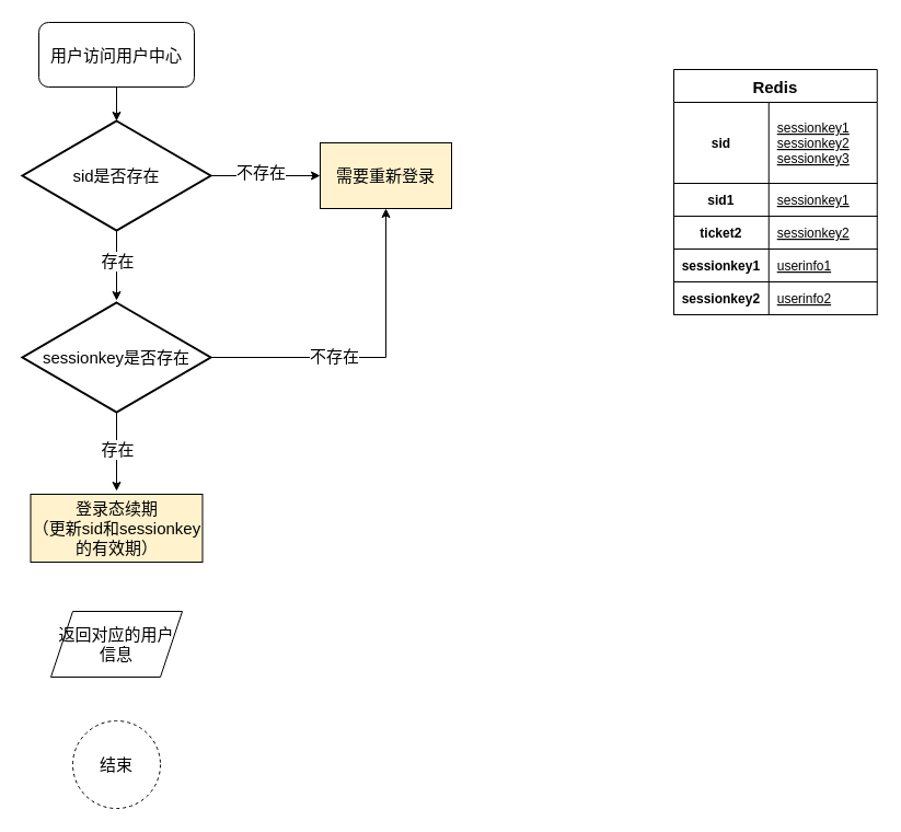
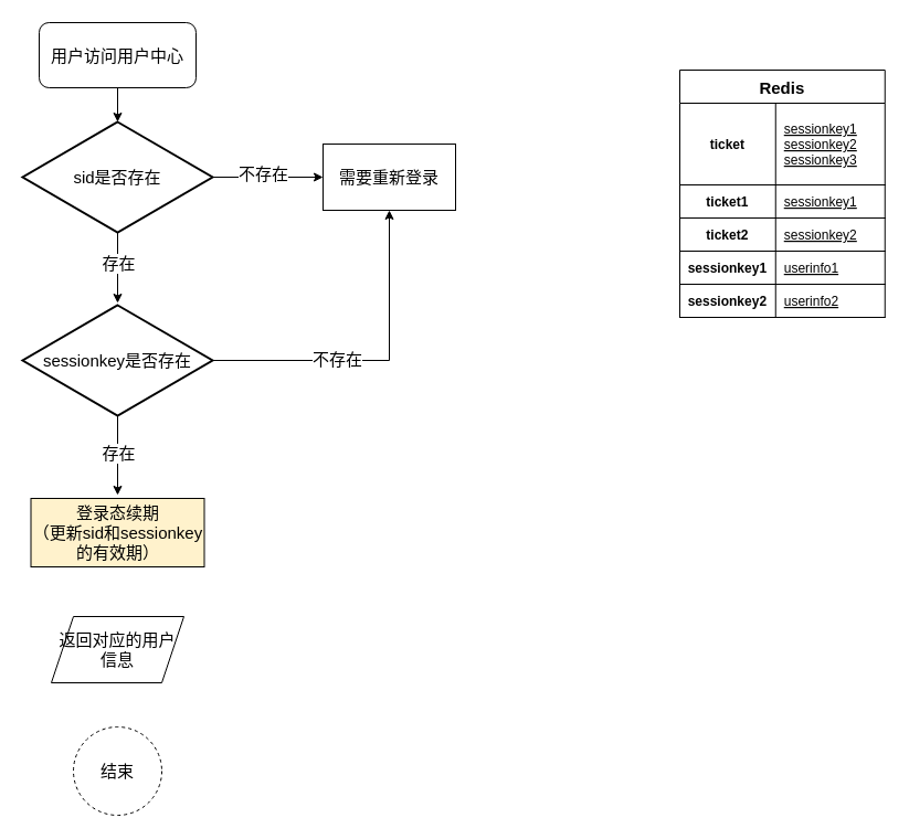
- <mxCell id="20" value="sid" style="shape=partialRectangle;connectable=0;fillColor=none;top=0;left=0;bottom=0;right=0;fontStyle=1;overflow=hidden;" vertex="1" parent="19"><mxGeometry width="86.75" height="74" as="geometry" /></mxCell>
+ <mxCell id="20" value="ticket" style="shape=partialRectangle;connectable=0;fillColor=none;top=0;left=0;bottom=0;right=0;fontStyle=1;overflow=hidden;" vertex="1" parent="19"><mxGeometry width="86.75" height="74" as="geometry" /></mxCell>
- <mxCell id="9" value="需要重新登录" style="rounded=0;whiteSpace=wrap;html=1;fontSize=15;fontColor=#000000;align=center;fillColor=#fff2cc;" vertex="1" parent="1"><mxGeometry x="292" y="130" width="120" height="60" as="geometry" /></mxCell>
+ <mxCell id="9" value="需要重新登录" style="rounded=0;whiteSpace=wrap;html=1;fontSize=15;fontColor=#000000;align=center;" vertex="1" parent="1"><mxGeometry x="292" y="130" width="120" height="60" as="geometry" /></mxCell>
- <mxCell id="23" value="sid1" style="shape=partialRectangle;connectable=0;fillColor=none;top=0;left=0;bottom=0;right=0;fontStyle=1;overflow=hidden;" vertex="1" parent="22"><mxGeometry width="86.75" height="30" as="geometry" /></mxCell>
+ <mxCell id="23" value="ticket1" style="shape=partialRectangle;connectable=0;fillColor=none;top=0;left=0;bottom=0;right=0;fontStyle=1;overflow=hidden;" vertex="1" parent="22"><mxGeometry width="86.75" height="30" as="geometry" /></mxCell>
